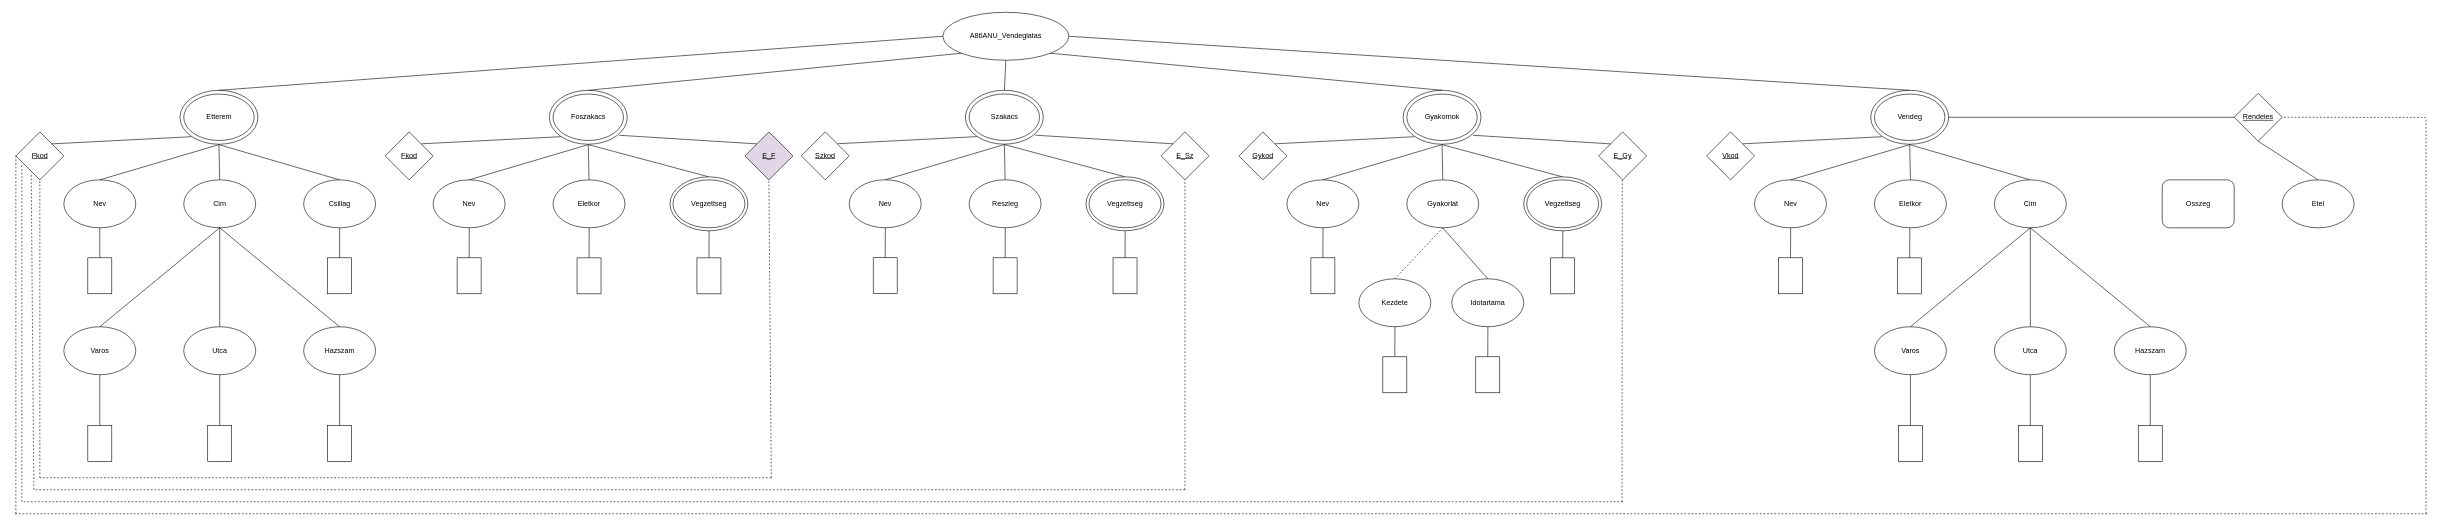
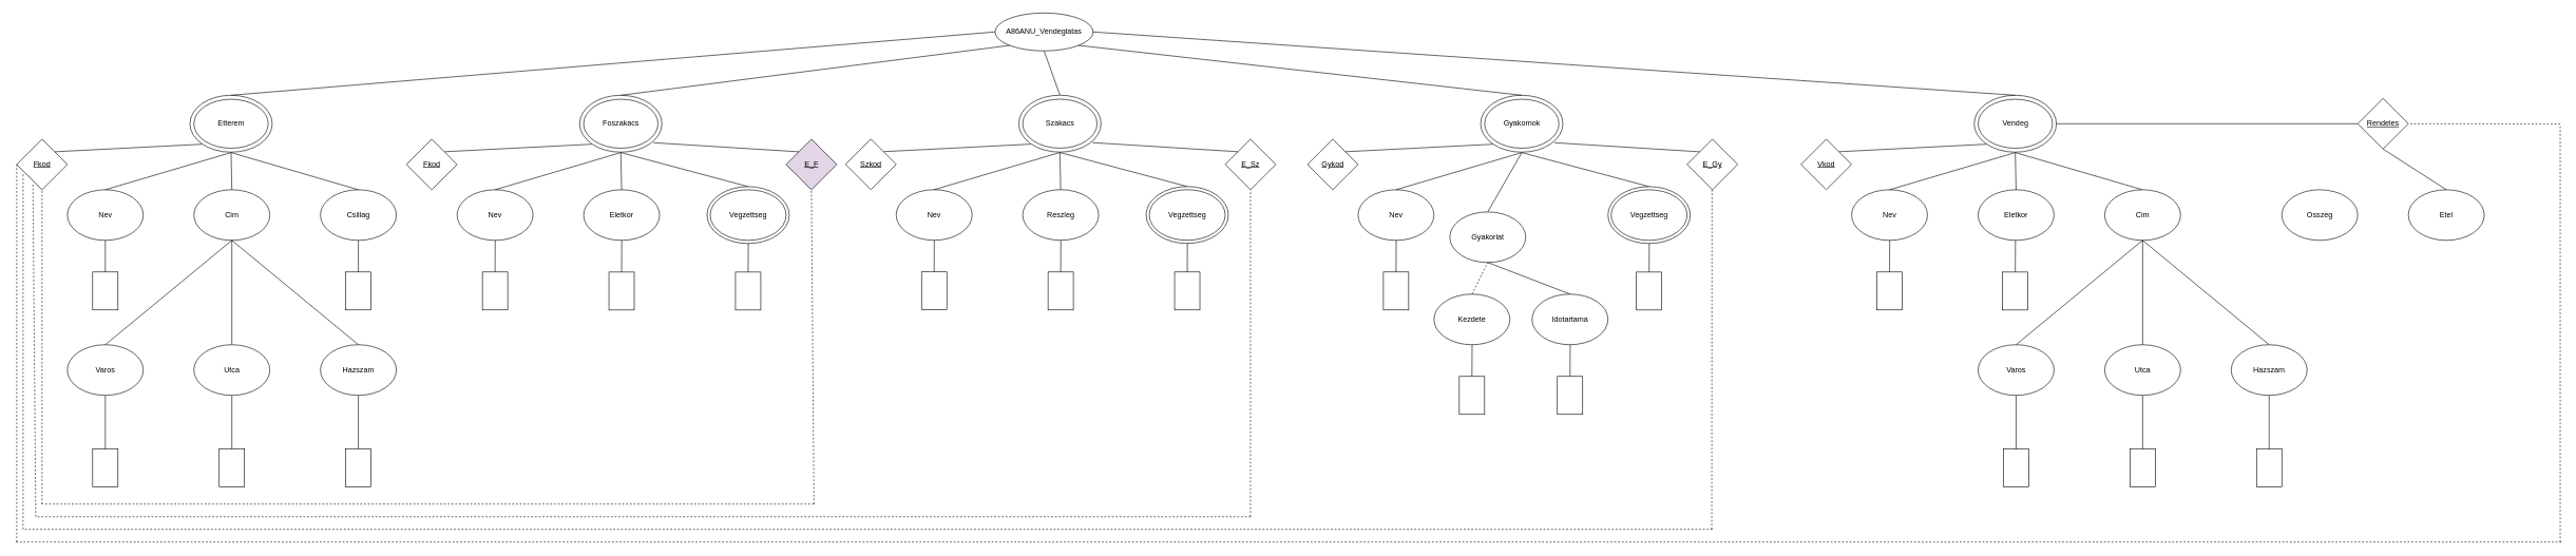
- <mxCell id="2" value="A86ANU_Vendeglatas" style="ellipse;whiteSpace=wrap;html=1;" vertex="1" parent="1"><mxGeometry x="1571" y="20" width="210" height="80" as="geometry" /></mxCell>
+ <mxCell id="2" value="A86ANU_Vendeglatas" style="ellipse;whiteSpace=wrap;html=1;" vertex="1" parent="1"><mxGeometry x="1571" y="20" width="155" height="60" as="geometry" /></mxCell>
- <mxCell id="70" value="Gyakorlat" style="ellipse;whiteSpace=wrap;html=1;" vertex="1" parent="1"><mxGeometry x="2344.76" y="299.49" width="120" height="80" as="geometry" /></mxCell>
+ <mxCell id="70" value="Gyakorlat" style="ellipse;whiteSpace=wrap;html=1;" vertex="1" parent="1"><mxGeometry x="2289.76" y="334.49" width="120" height="80" as="geometry" /></mxCell>
- <mxCell id="121" value="Osszeg" style="whiteSpace=wrap;html=1;rounded=1;" vertex="1" parent="1"><mxGeometry x="3604.76" y="299.49" width="120" height="80" as="geometry" /></mxCell>
+ <mxCell id="121" value="Osszeg" style="ellipse;whiteSpace=wrap;html=1;" vertex="1" parent="1"><mxGeometry x="3604.76" y="299.49" width="120" height="80" as="geometry" /></mxCell>
